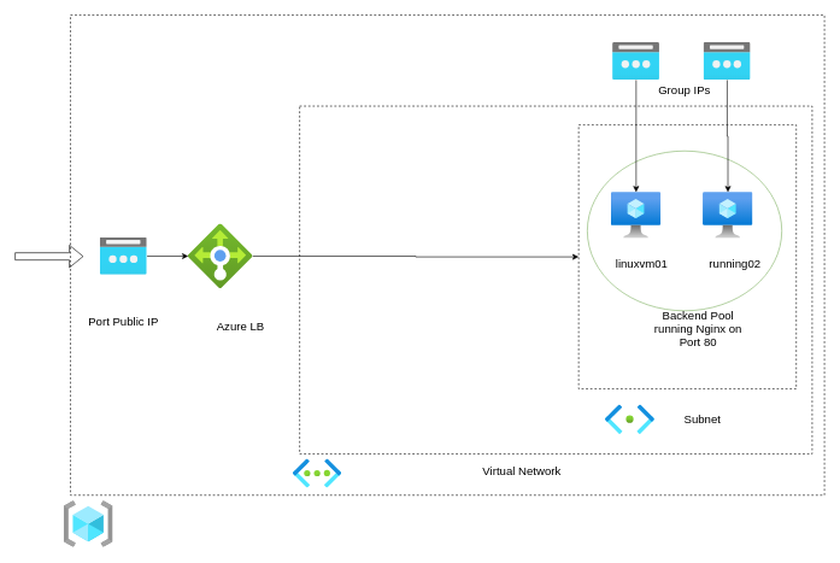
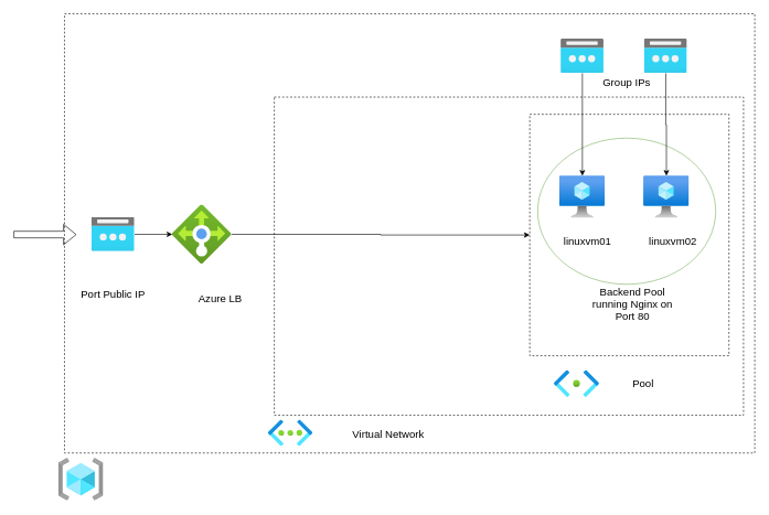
- <mxCell id="14" value="running02" style="text;html=1;align=center;verticalAlign=middle;whiteSpace=wrap;rounded=0;fontSize=16;" vertex="1" parent="1"><mxGeometry x="950" y="348" width="133" height="30" as="geometry" /></mxCell>
+ <mxCell id="14" value="linuxvm02" style="text;html=1;align=center;verticalAlign=middle;whiteSpace=wrap;rounded=0;fontSize=16;" vertex="1" parent="1"><mxGeometry x="950" y="348" width="133" height="30" as="geometry" /></mxCell>
- <mxCell id="23" value="Backend Pool running Nginx on Port 80" style="text;html=1;align=center;verticalAlign=middle;whiteSpace=wrap;rounded=0;fontSize=16;" vertex="1" parent="1"><mxGeometry x="899" y="439" width="133" height="30" as="geometry" /></mxCell>
+ <mxCell id="23" value="Backend Pool running Nginx on Port 80" style="text;html=1;align=center;verticalAlign=middle;whiteSpace=wrap;rounded=0;fontSize=16;" vertex="1" parent="1"><mxGeometry x="889" y="444" width="133" height="30" as="geometry" /></mxCell>
- <mxCell id="11" value="Subnet" style="text;html=1;align=center;verticalAlign=middle;whiteSpace=wrap;rounded=0;fontSize=16;" vertex="1" parent="1"><mxGeometry x="905" y="564.36" width="133" height="30" as="geometry" /></mxCell>
+ <mxCell id="11" value="Pool" style="text;html=1;align=center;verticalAlign=middle;whiteSpace=wrap;rounded=0;fontSize=16;" vertex="1" parent="1"><mxGeometry x="905" y="564.36" width="133" height="30" as="geometry" /></mxCell>
- <mxCell id="8" value="Virtual Network" style="text;html=1;align=center;verticalAlign=middle;whiteSpace=wrap;rounded=0;fontSize=16;" vertex="1" parent="1"><mxGeometry x="655" y="636" width="133" height="30" as="geometry" /></mxCell>
+ <mxCell id="8" value="Virtual Network" style="text;html=1;align=center;verticalAlign=middle;whiteSpace=wrap;rounded=0;fontSize=16;" vertex="1" parent="1"><mxGeometry x="520" y="641" width="133" height="30" as="geometry" /></mxCell>
